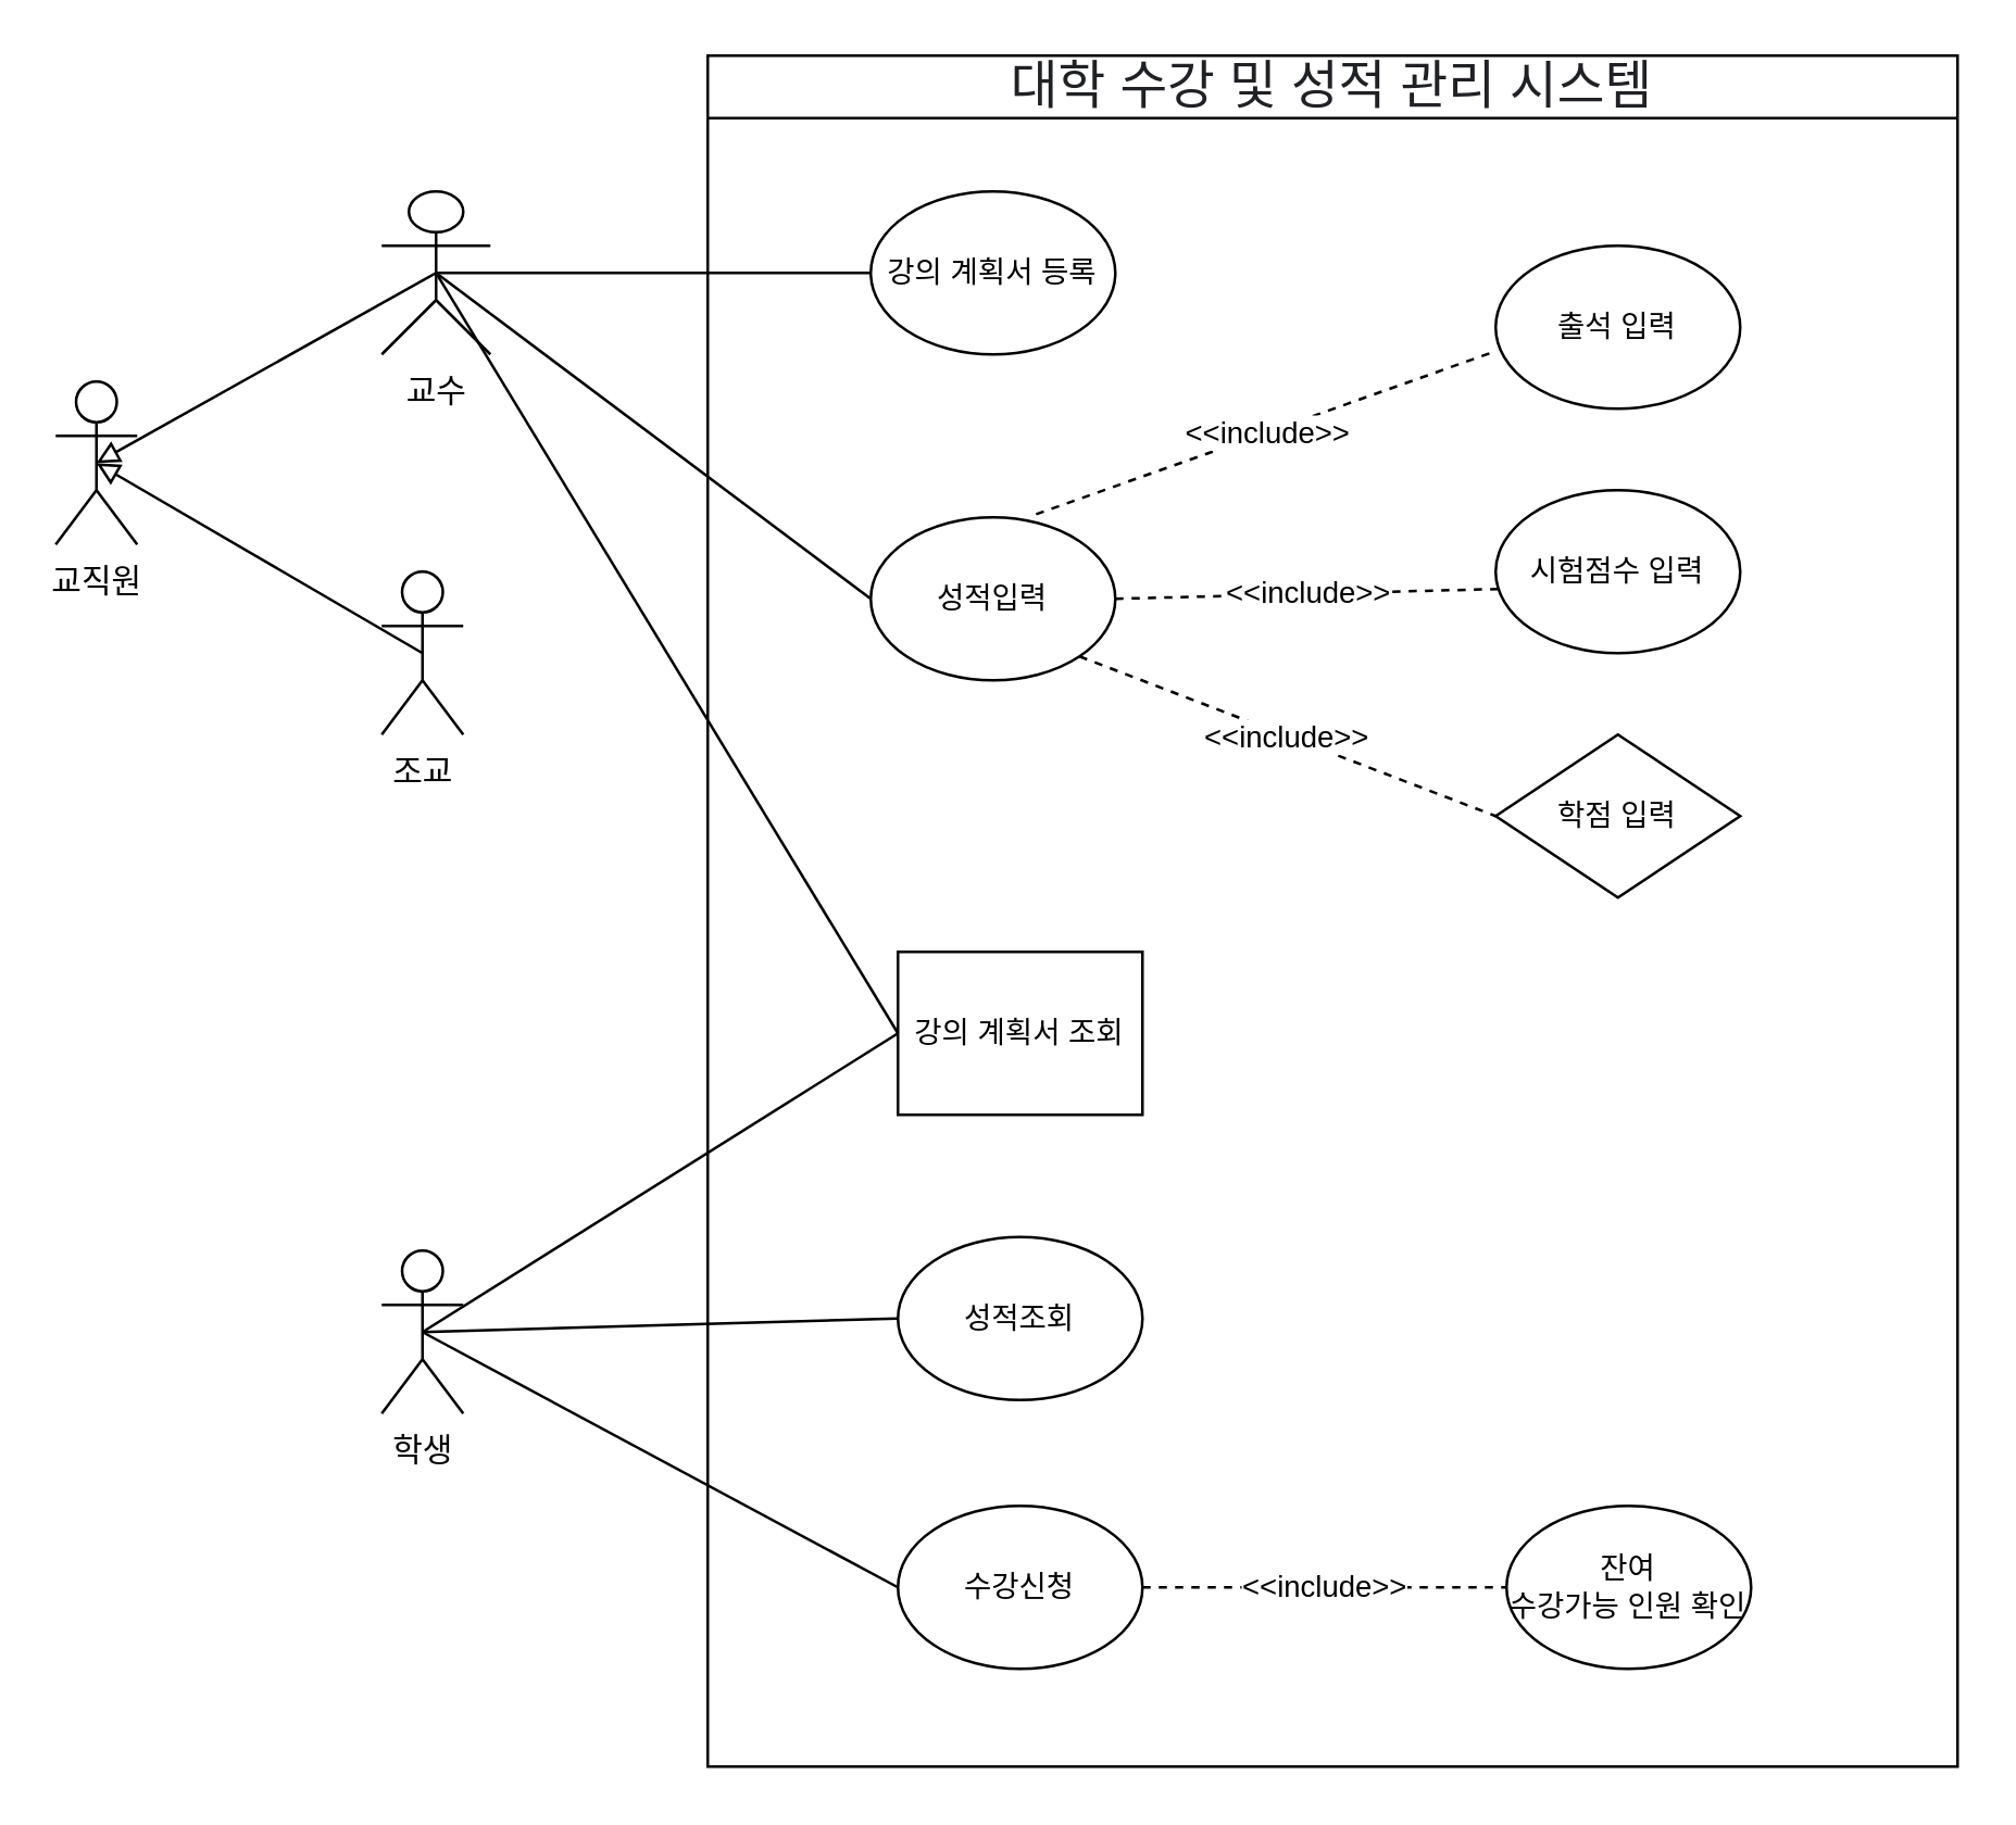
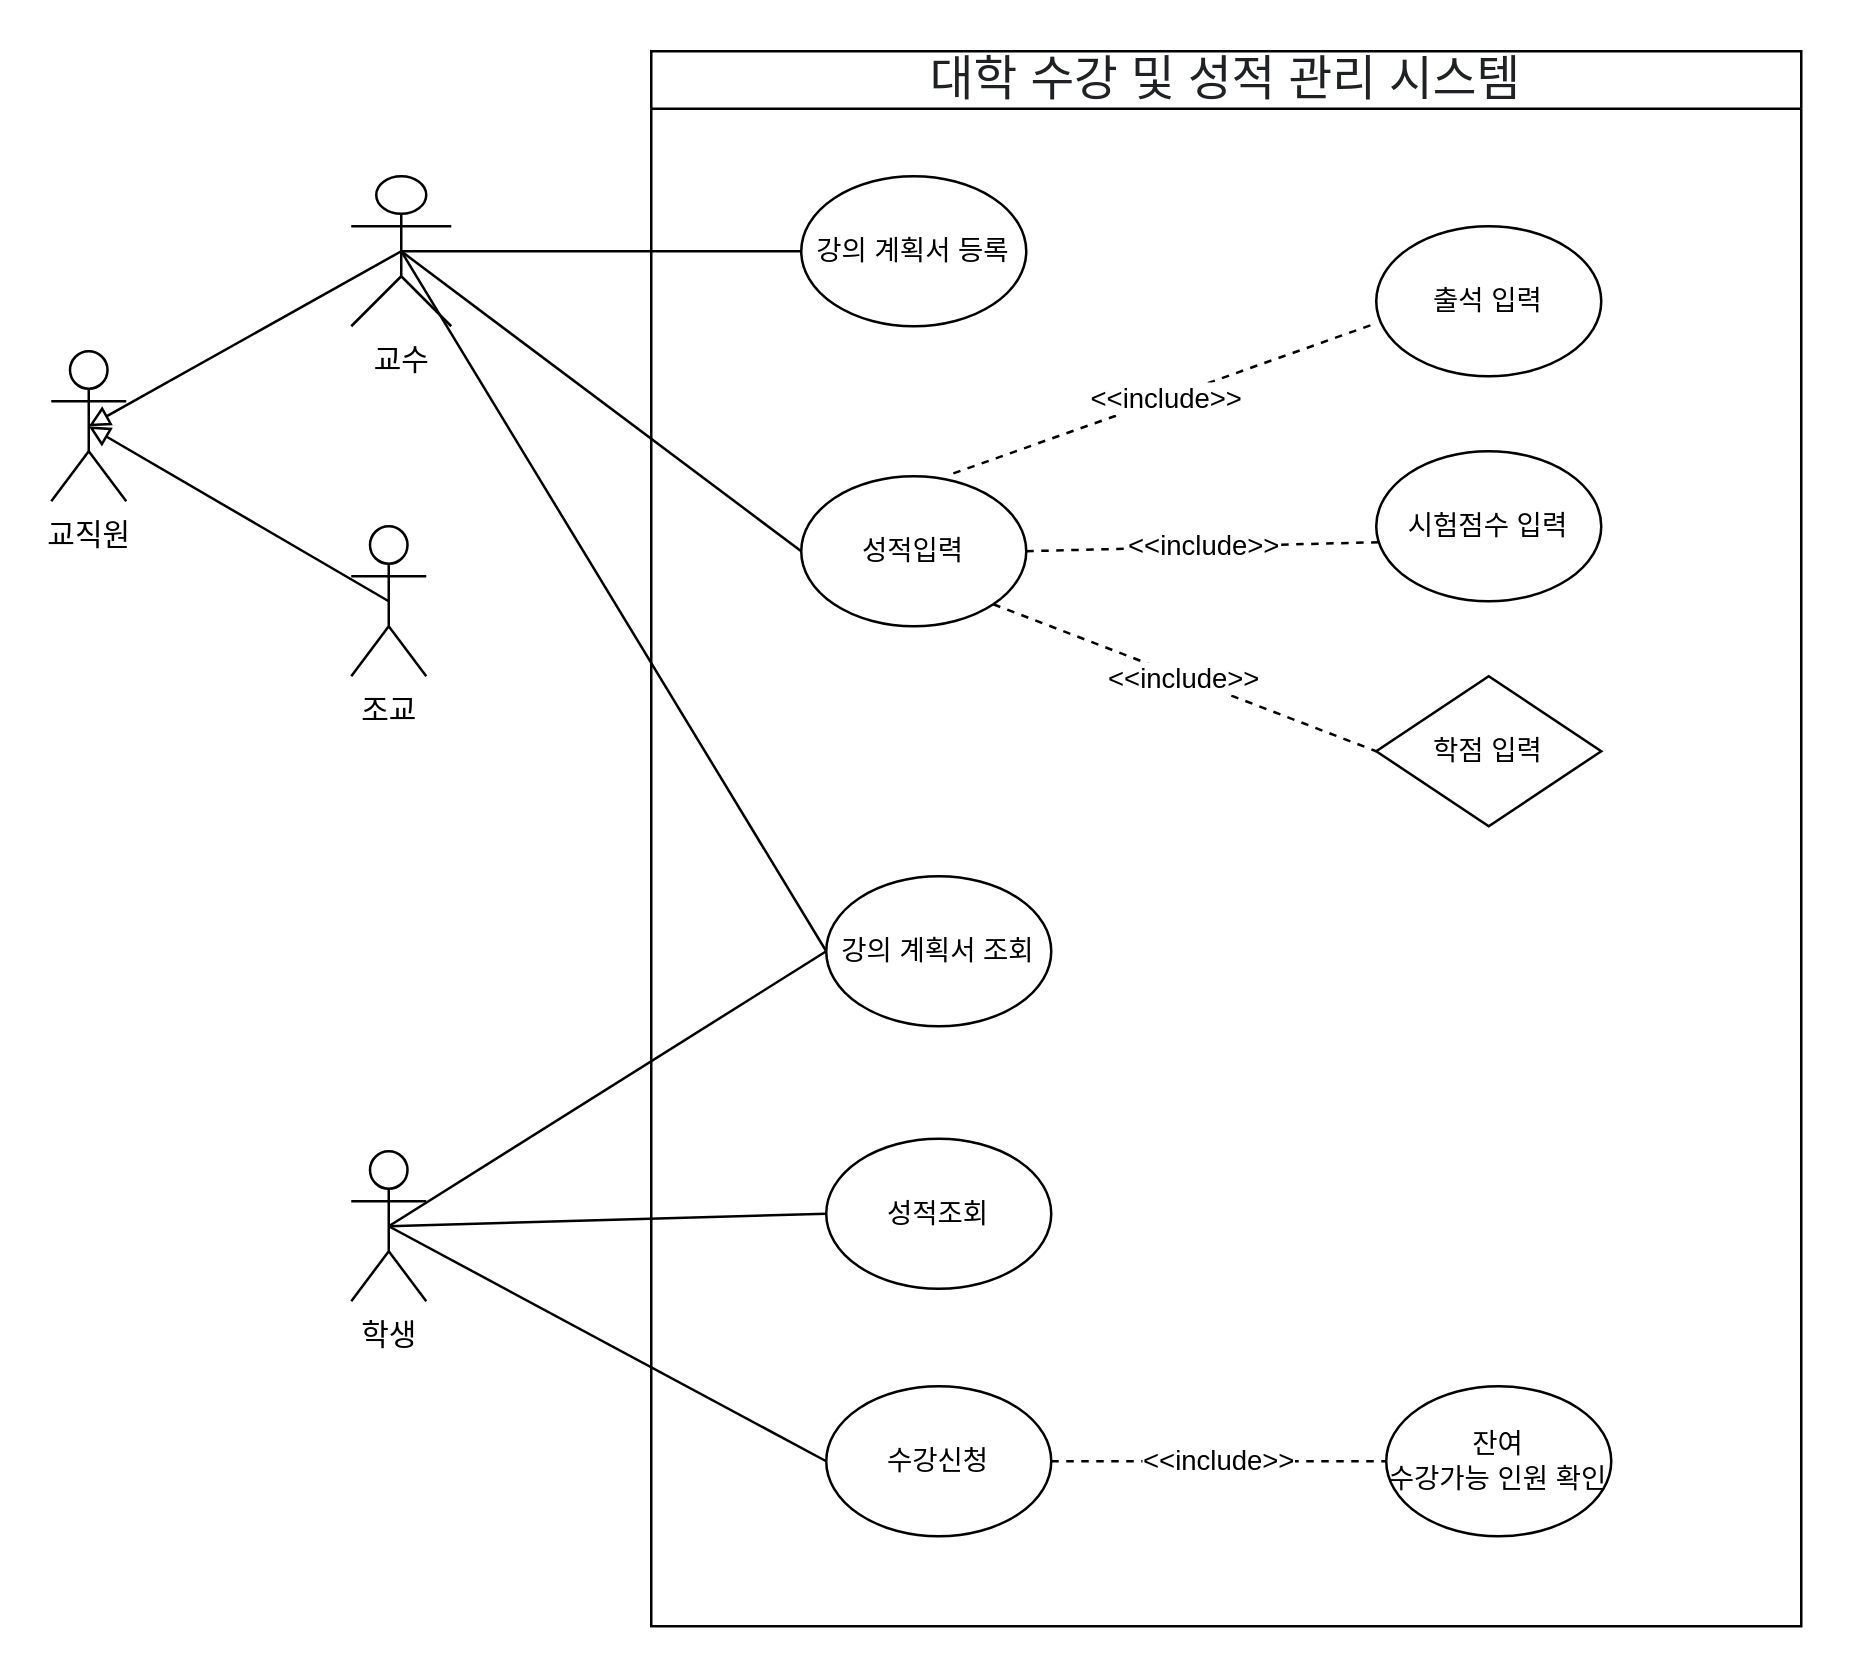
- <mxCell id="15" value="강의 계획서 조회" style="whiteSpace=wrap;html=1;fontSize=11;rounded=0;" vertex="1" parent="3"><mxGeometry x="70" y="330" width="90" height="60" as="geometry" /></mxCell>
+ <mxCell id="15" value="강의 계획서 조회" style="ellipse;whiteSpace=wrap;html=1;fontSize=11;" vertex="1" parent="3"><mxGeometry x="70" y="330" width="90" height="60" as="geometry" /></mxCell>
